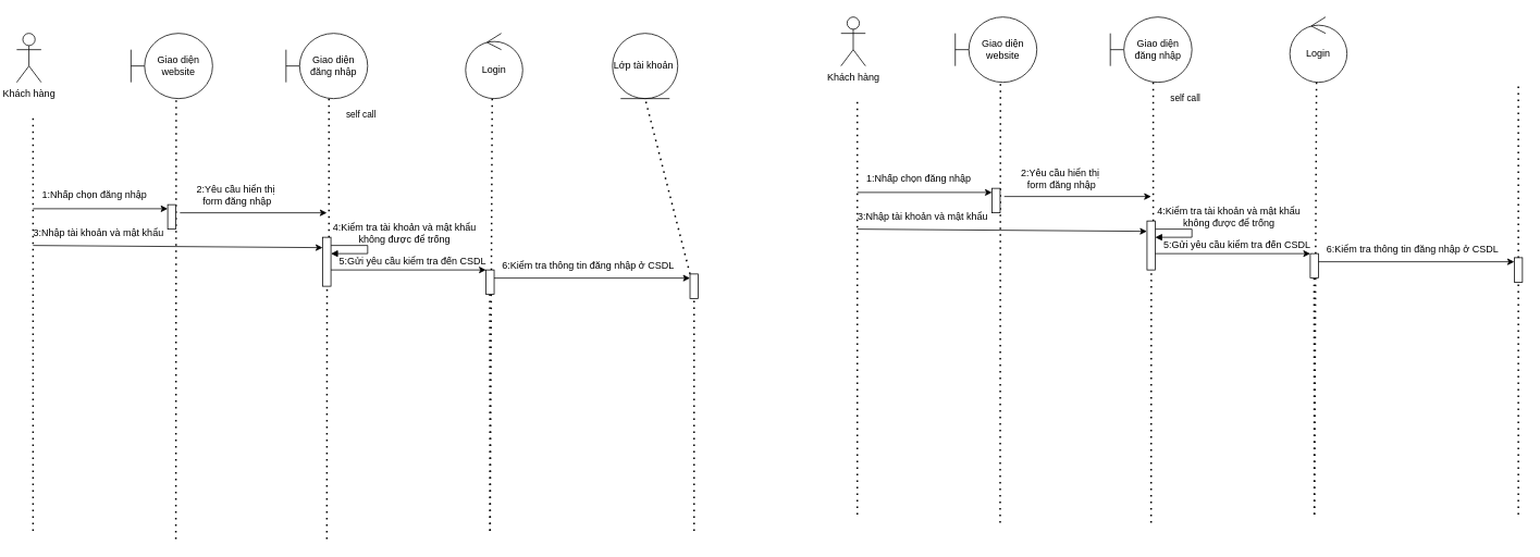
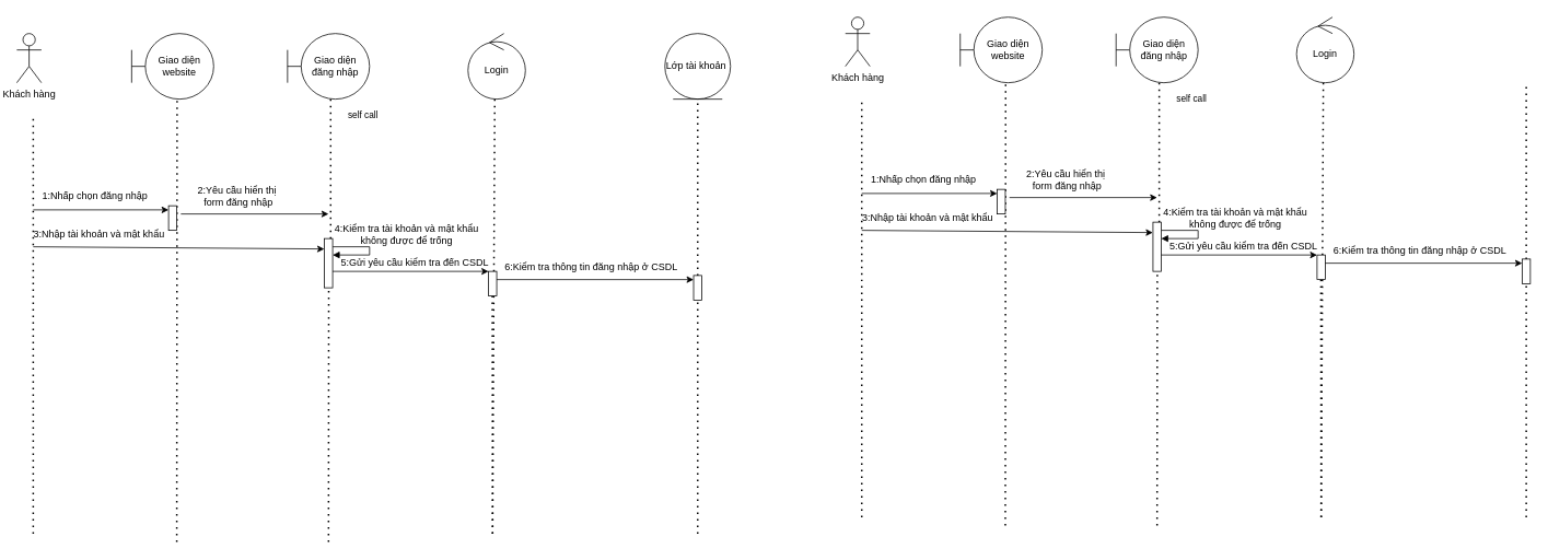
- <mxCell id="6" value="Lớp tài khoản&amp;nbsp;" style="ellipse;shape=umlEntity;whiteSpace=wrap;html=1;" parent="1" vertex="1"><mxGeometry x="750" y="40" width="80" height="80" as="geometry" /></mxCell>
+ <mxCell id="6" value="Lớp tài khoản&amp;nbsp;" style="ellipse;shape=umlEntity;whiteSpace=wrap;html=1;" parent="1" vertex="1"><mxGeometry x="810" y="40" width="80" height="80" as="geometry" /></mxCell>
